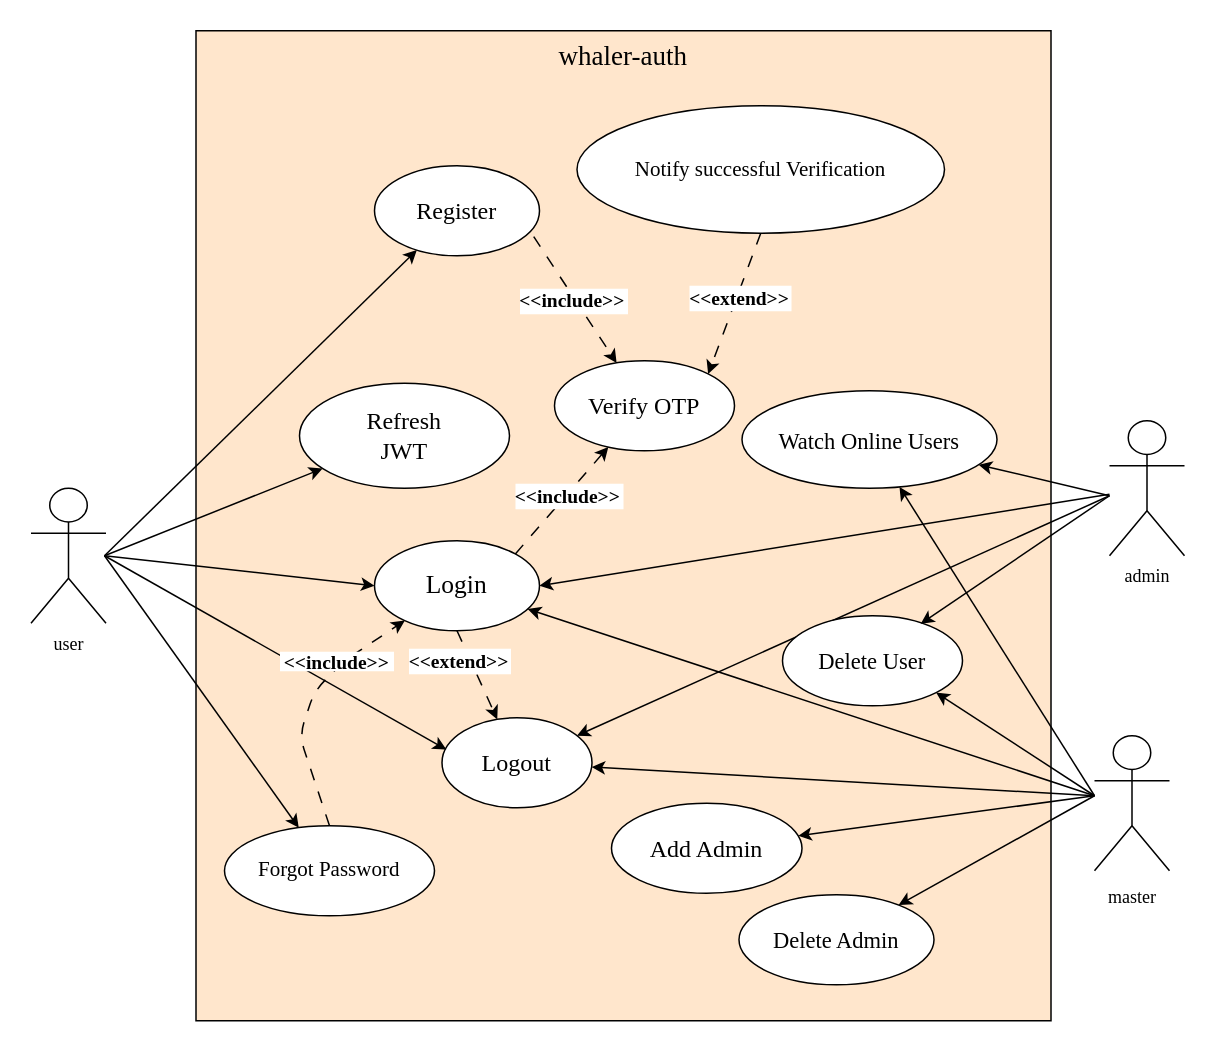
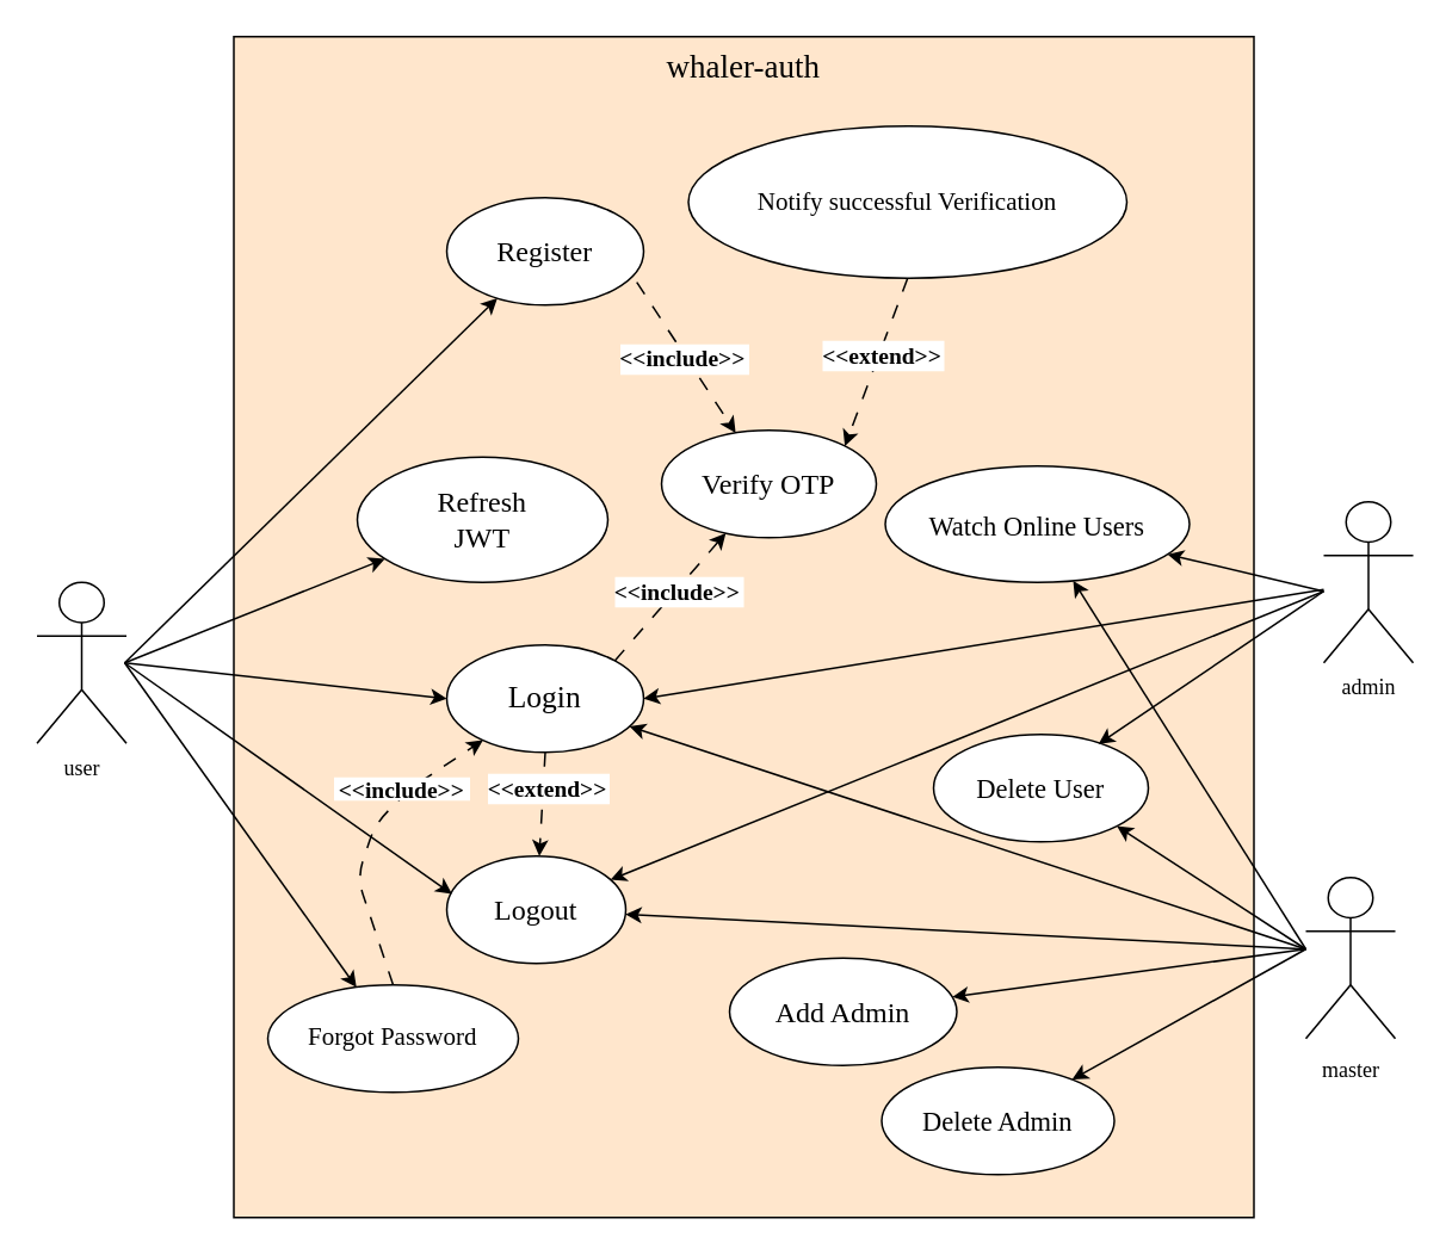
- <mxCell id="10" value="Logout" style="ellipse;whiteSpace=wrap;html=1;labelBorderColor=none;fontFamily=Comic Sans MS;fontSize=16;" parent="1" vertex="1"><mxGeometry x="294" y="478" width="100" height="60" as="geometry" /></mxCell>
+ <mxCell id="10" value="Logout" style="ellipse;whiteSpace=wrap;html=1;labelBorderColor=none;fontFamily=Comic Sans MS;fontSize=16;" parent="1" vertex="1"><mxGeometry x="249" y="478" width="100" height="60" as="geometry" /></mxCell>
